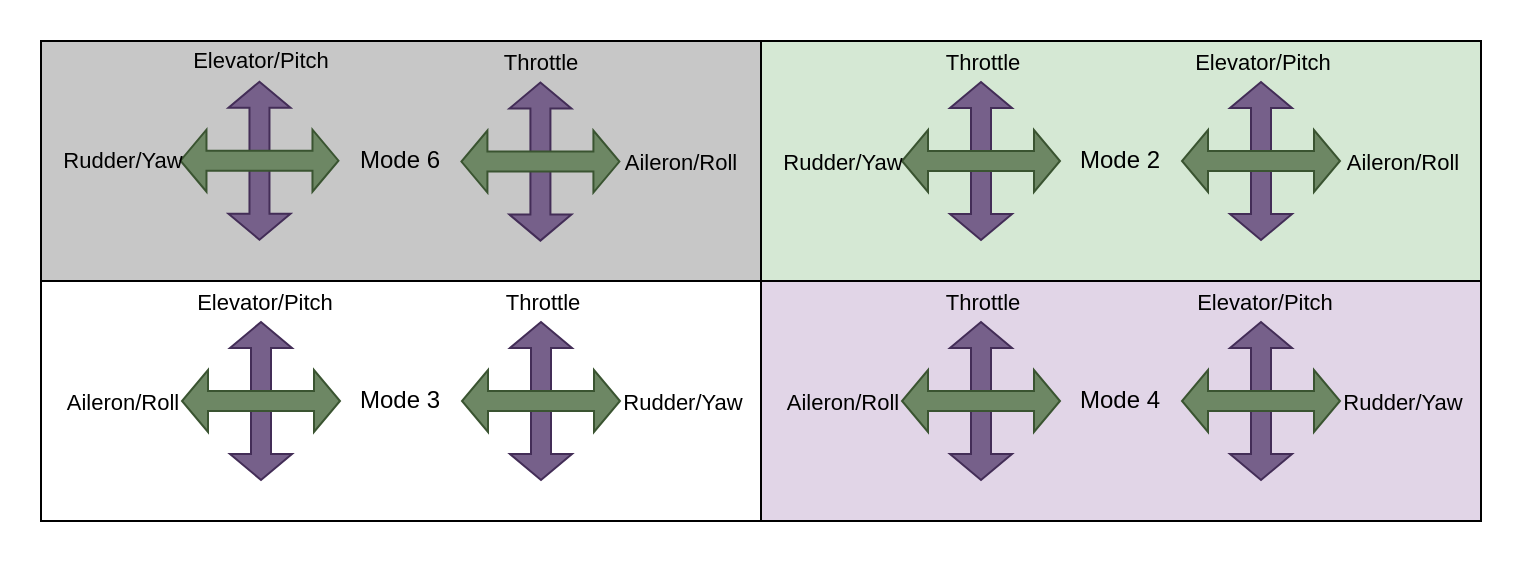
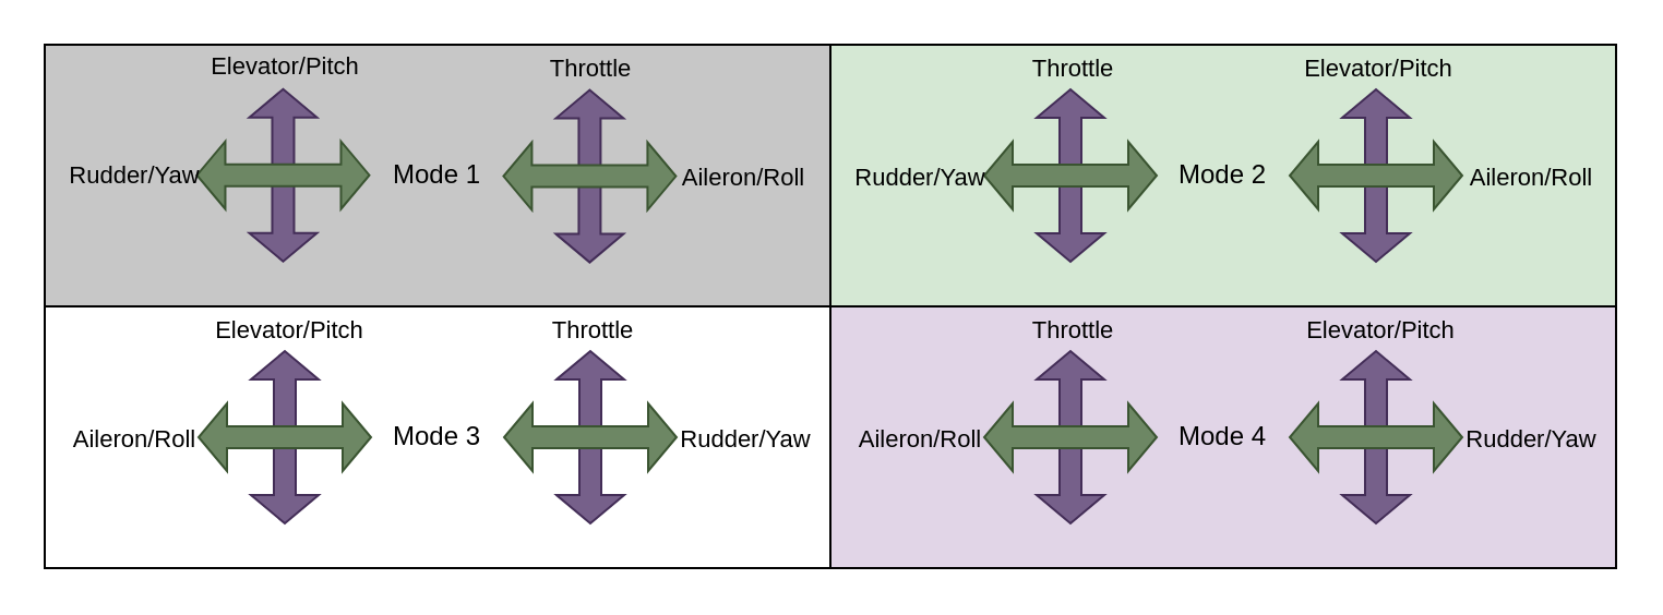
- <mxCell id="2" value="&lt;font color=&quot;#000000&quot;&gt;Mode 6&lt;/font&gt;" style="rounded=0;whiteSpace=wrap;html=1;fillColor=#C7C7C7;" parent="1" vertex="1"><mxGeometry width="360" height="120" as="geometry" x="20" y="20" /></mxCell>
+ <mxCell id="2" value="&lt;font color=&quot;#000000&quot;&gt;Mode 1&lt;/font&gt;" style="rounded=0;whiteSpace=wrap;html=1;fillColor=#C7C7C7;" parent="1" vertex="1"><mxGeometry width="360" height="120" as="geometry" x="20" y="20" /></mxCell>
